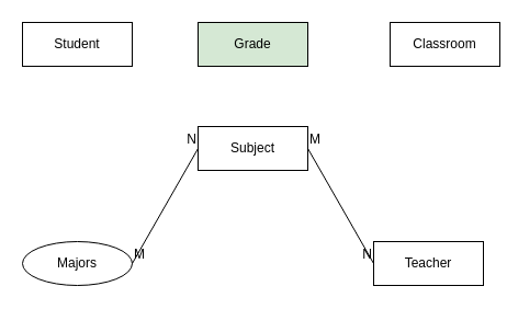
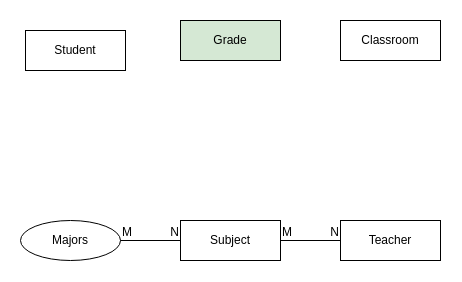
- <mxCell id="2" value="&lt;div&gt;Student&lt;/div&gt;" style="whiteSpace=wrap;html=1;align=center;" vertex="1" parent="1"><mxGeometry x="20" y="20" width="100" height="40" as="geometry" /></mxCell>
+ <mxCell id="2" value="&lt;div&gt;Student&lt;/div&gt;" style="whiteSpace=wrap;html=1;align=center;" vertex="1" parent="1"><mxGeometry x="25" y="30" width="100" height="40" as="geometry" /></mxCell>
- <mxCell id="4" value="&lt;div&gt;Classroom&lt;/div&gt;" style="whiteSpace=wrap;html=1;align=center;" vertex="1" parent="1"><mxGeometry x="355" y="20" width="100" height="40" as="geometry" /></mxCell>
+ <mxCell id="4" value="&lt;div&gt;Classroom&lt;/div&gt;" style="whiteSpace=wrap;html=1;align=center;" vertex="1" parent="1"><mxGeometry x="340" y="20" width="100" height="40" as="geometry" /></mxCell>
- <mxCell id="6" value="&lt;div&gt;Subject&lt;/div&gt;" style="whiteSpace=wrap;html=1;align=center;" vertex="1" parent="1"><mxGeometry x="180" y="115" width="100" height="40" as="geometry" /></mxCell>
+ <mxCell id="6" value="&lt;div&gt;Subject&lt;/div&gt;" style="whiteSpace=wrap;html=1;align=center;" vertex="1" parent="1"><mxGeometry x="180" y="220" width="100" height="40" as="geometry" /></mxCell>
